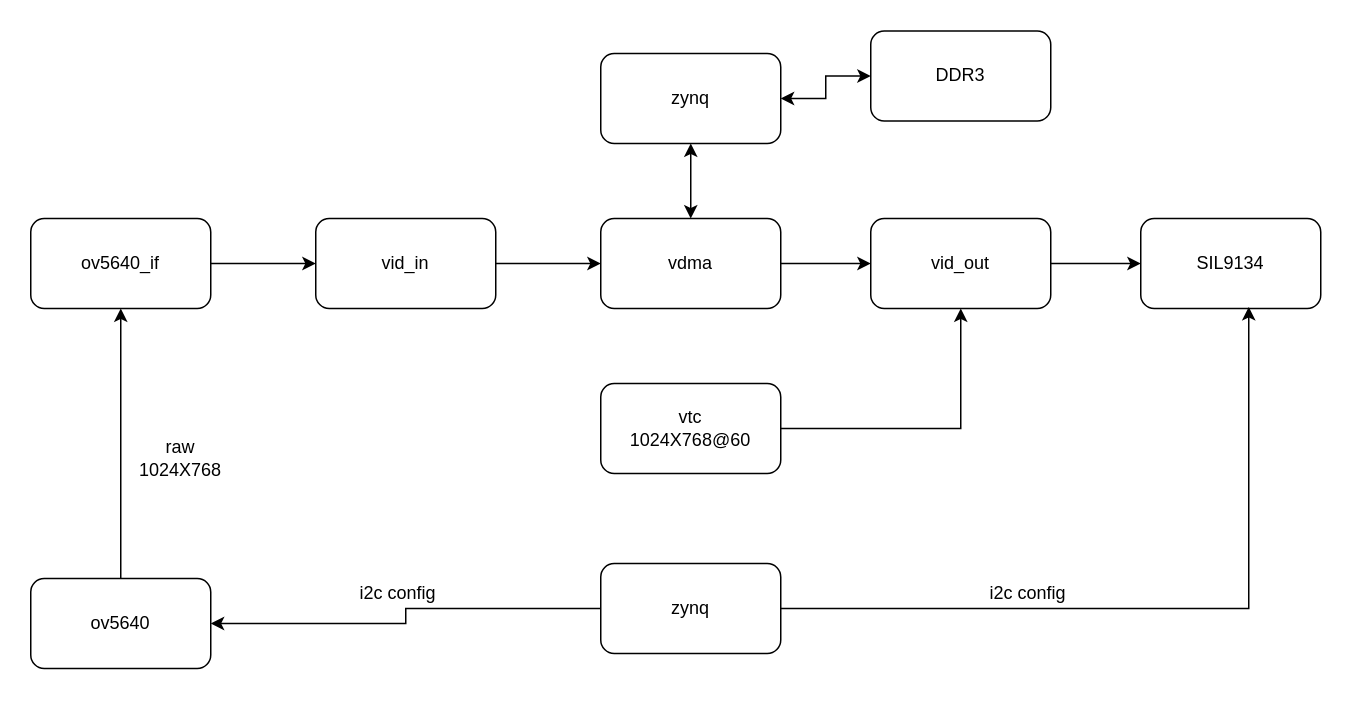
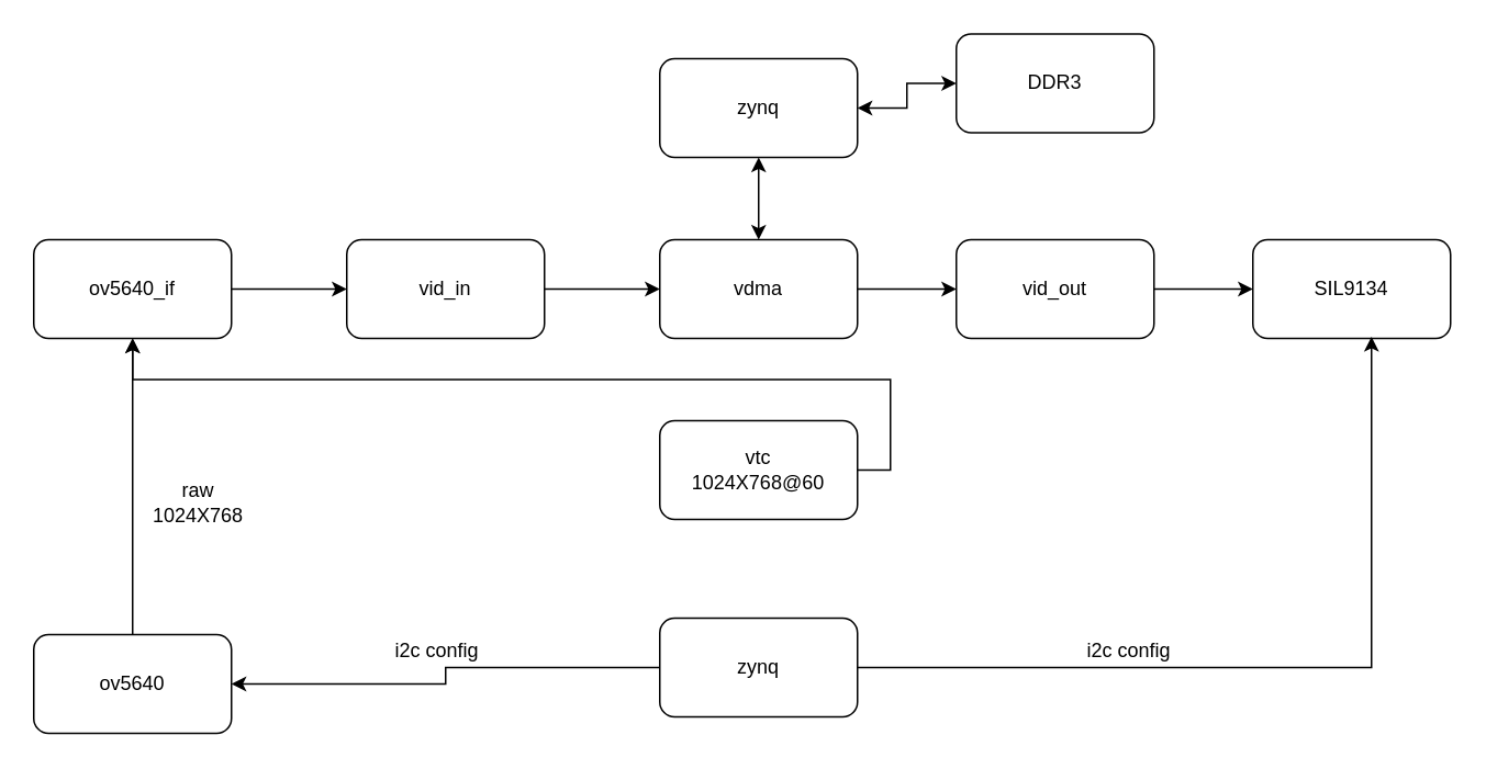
- <mxCell id="6" style="edgeStyle=orthogonalEdgeStyle;rounded=0;orthogonalLoop=1;jettySize=auto;html=1;exitX=1;exitY=0.5;exitDx=0;exitDy=0;entryX=0.5;entryY=1;entryDx=0;entryDy=0;" parent="1" source="7" target="5" edge="1"><mxGeometry relative="1" as="geometry" /></mxCell>
+ <mxCell id="6" style="edgeStyle=orthogonalEdgeStyle;rounded=0;orthogonalLoop=1;jettySize=auto;html=1;exitX=1;exitY=0.5;exitDx=0;exitDy=0;" parent="1" source="7" target="16" edge="1"><mxGeometry relative="1" as="geometry" /></mxCell>
